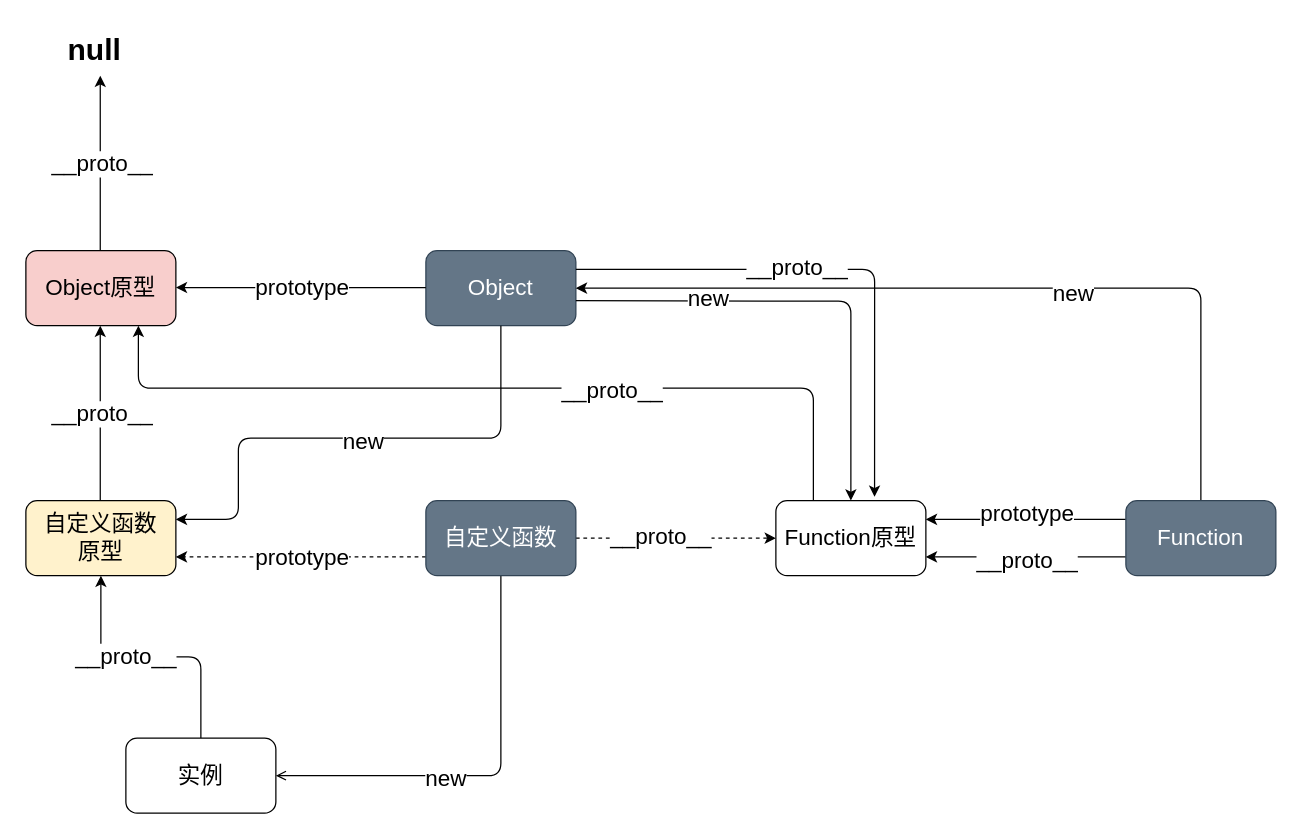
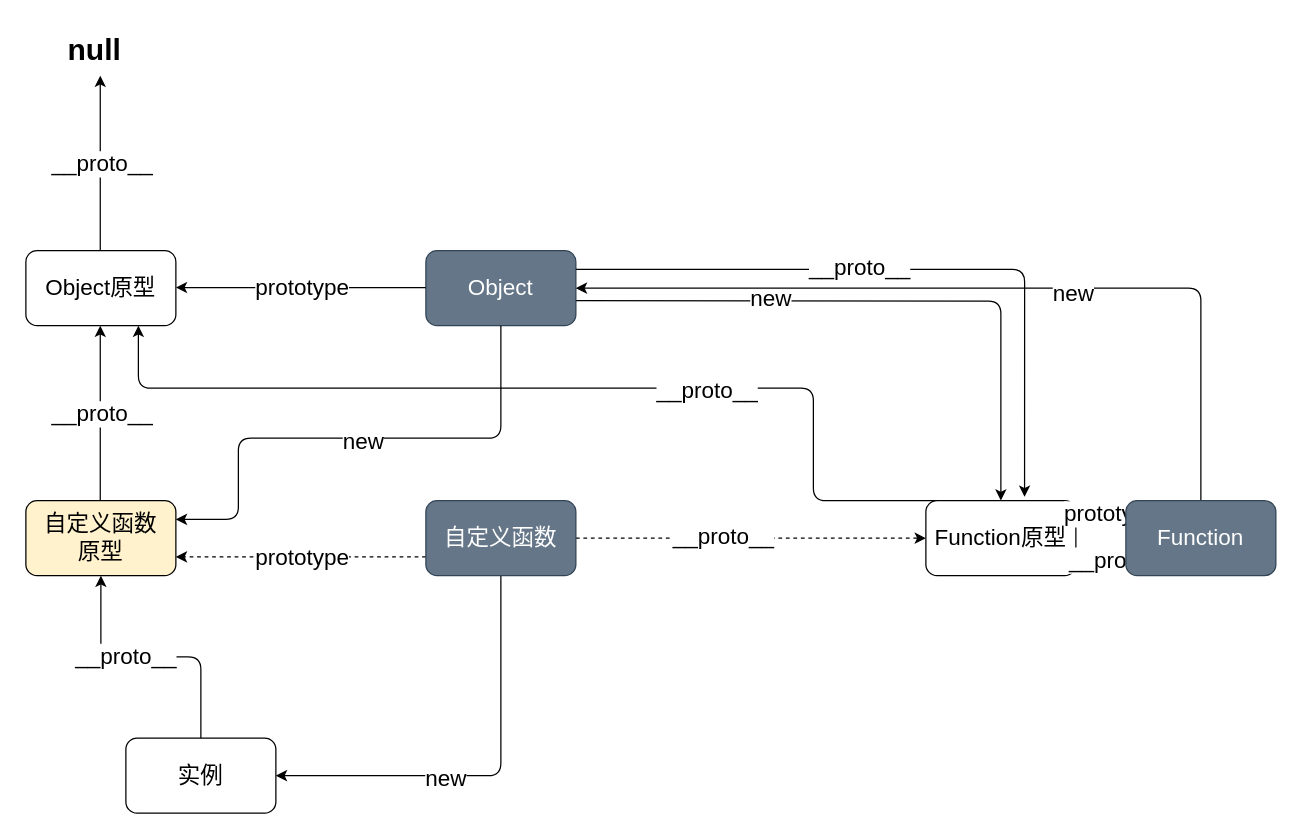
- <mxCell id="13" value="&lt;span style=&quot;font-size: 18px;&quot;&gt;Object原型&lt;/span&gt;" style="rounded=1;whiteSpace=wrap;html=1;fillColor=#f8cecc;" vertex="1" parent="1"><mxGeometry x="20" y="200" width="120" height="60" as="geometry" /></mxCell>
+ <mxCell id="13" value="&lt;span style=&quot;font-size: 18px;&quot;&gt;Object原型&lt;/span&gt;" style="rounded=1;whiteSpace=wrap;html=1;" vertex="1" parent="1"><mxGeometry x="20" y="200" width="120" height="60" as="geometry" /></mxCell>
- <mxCell id="26" value="&lt;font style=&quot;font-size: 18px;&quot;&gt;Function原型&lt;/font&gt;" style="rounded=1;whiteSpace=wrap;html=1;" vertex="1" parent="1"><mxGeometry x="620" y="400" width="120" height="60" as="geometry" /></mxCell>
+ <mxCell id="26" value="&lt;font style=&quot;font-size: 18px;&quot;&gt;Function原型&lt;/font&gt;" style="rounded=1;whiteSpace=wrap;html=1;" vertex="1" parent="1"><mxGeometry x="740" y="400" width="120" height="60" as="geometry" /></mxCell>
- <mxCell id="5" style="edgeStyle=orthogonalEdgeStyle;html=1;exitX=0.5;exitY=1;exitDx=0;exitDy=0;entryX=1;entryY=0.5;entryDx=0;entryDy=0;fontSize=18;endArrow=open;" edge="1" parent="1" source="11" target="4"><mxGeometry relative="1" as="geometry" /></mxCell>
+ <mxCell id="5" style="edgeStyle=orthogonalEdgeStyle;html=1;exitX=0.5;exitY=1;exitDx=0;exitDy=0;entryX=1;entryY=0.5;entryDx=0;entryDy=0;fontSize=18;" edge="1" parent="1" source="11" target="4"><mxGeometry relative="1" as="geometry" /></mxCell>
